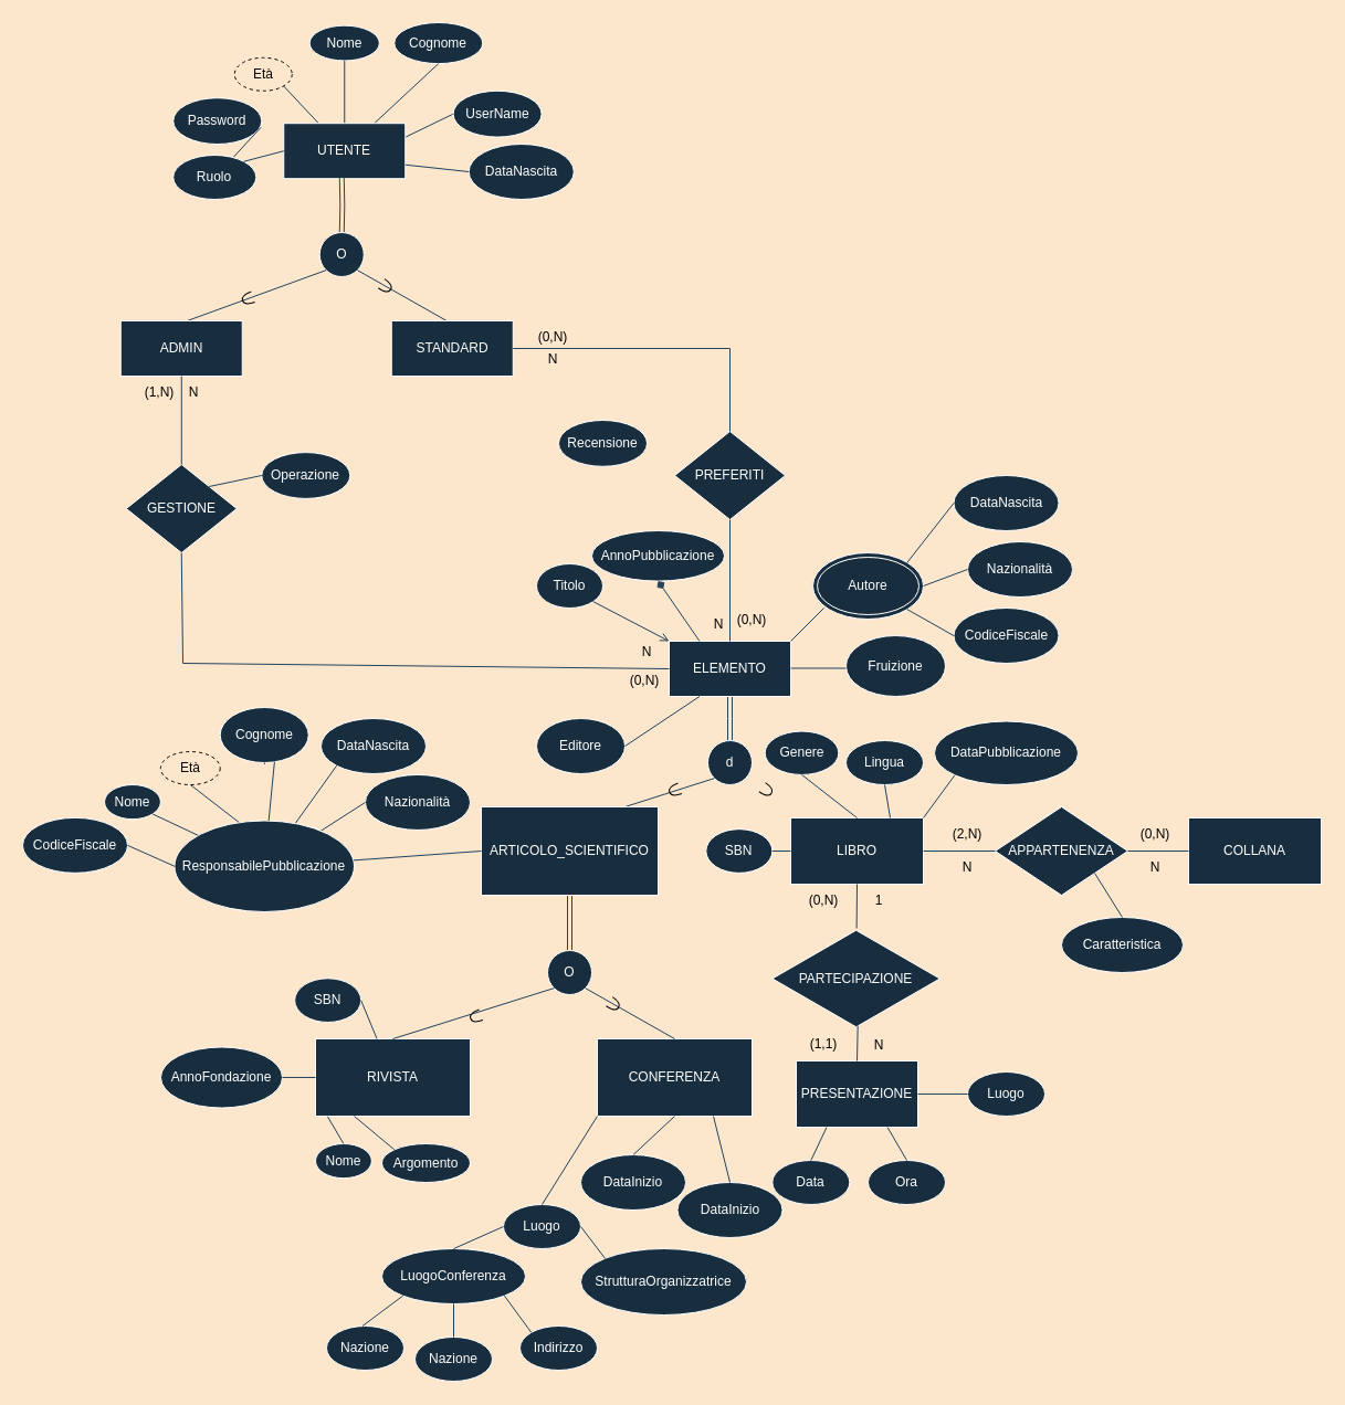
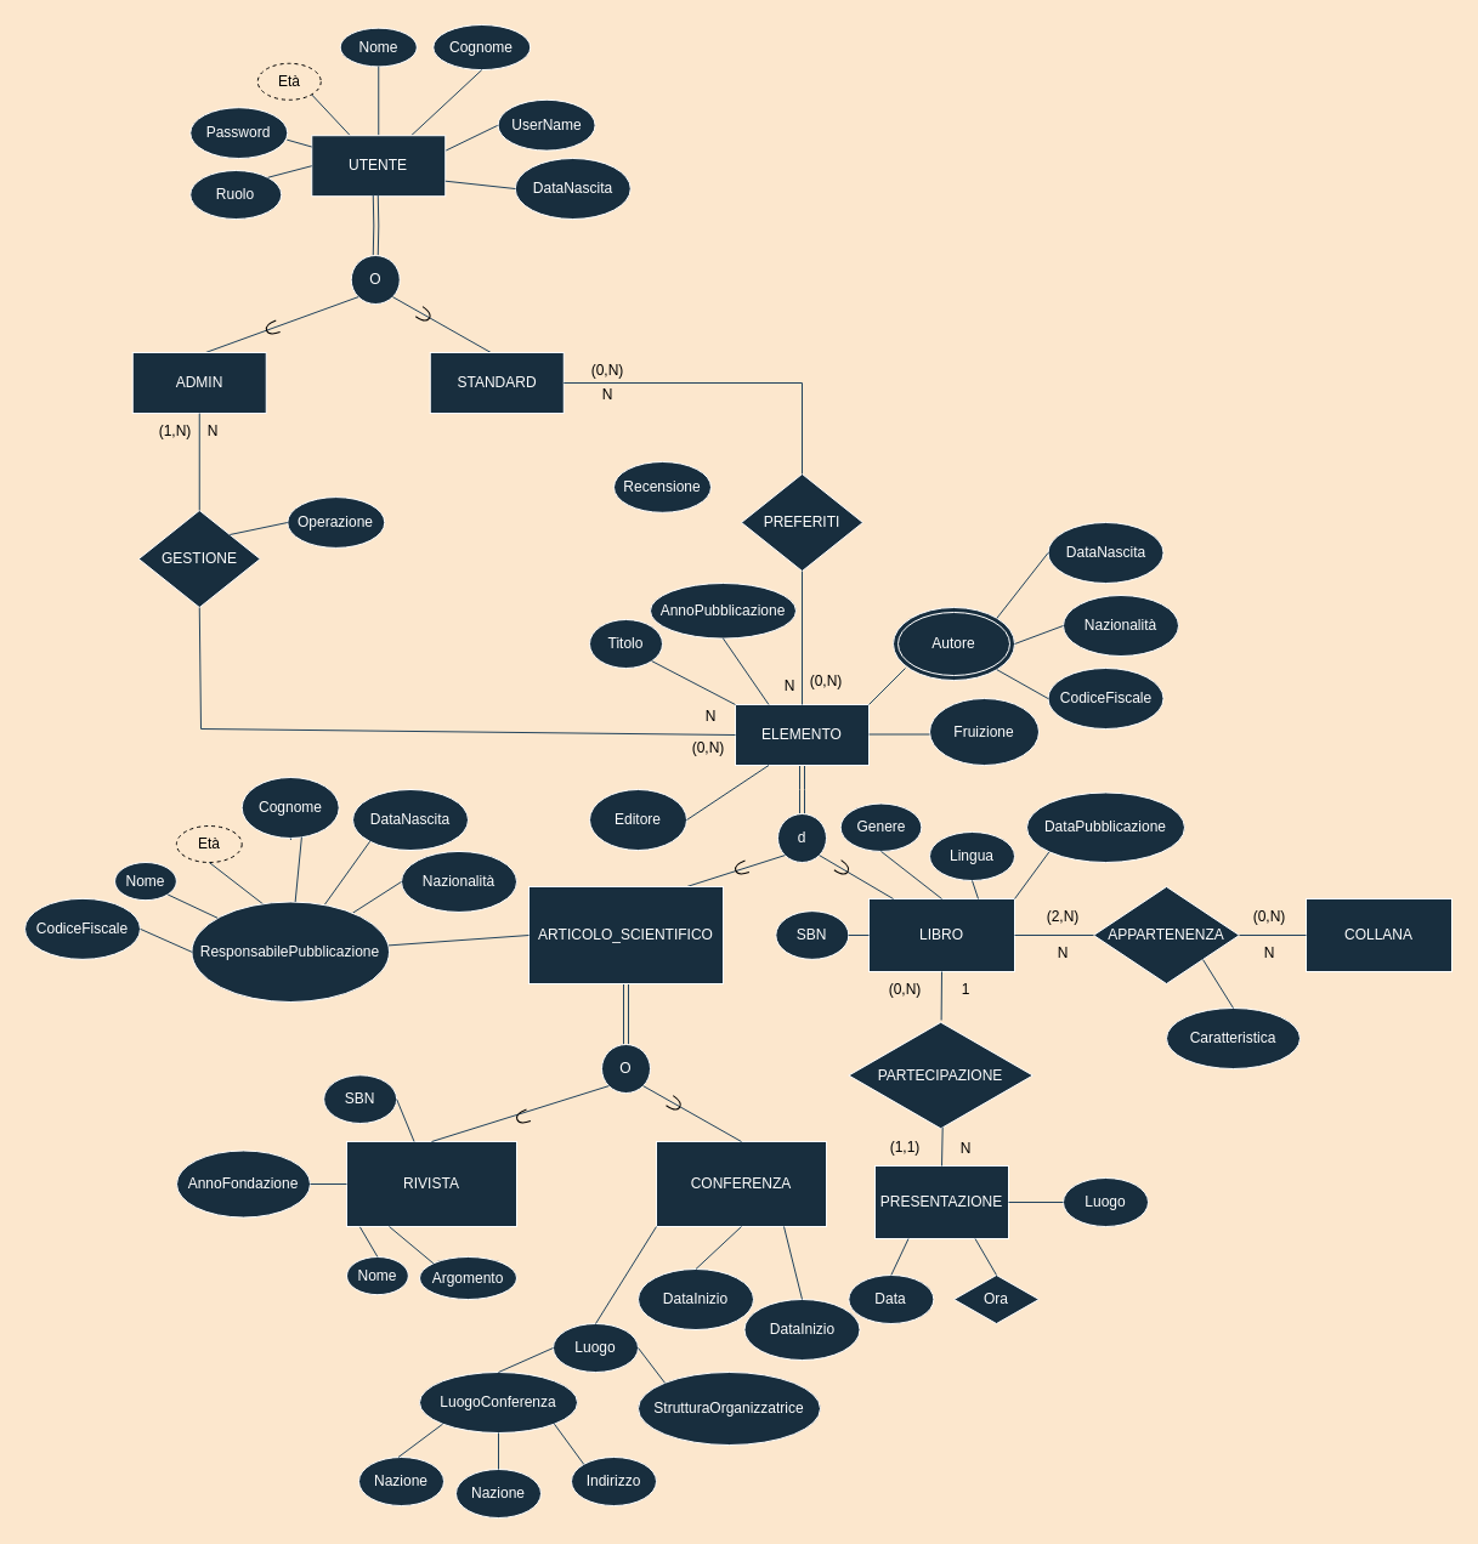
- <mxCell id="115" value="" style="endArrow=none;html=1;rounded=0;strokeColor=#23445D;fontColor=#000000;exitX=0.994;exitY=0.633;exitDx=0;exitDy=0;exitPerimeter=0;" edge="1" parent="1" source="113" target="121"><mxGeometry width="50" height="50" relative="1" as="geometry"><mxPoint x="337.91" y="91.21" as="sourcePoint" /><mxPoint x="387.91" y="41.21" as="targetPoint" /></mxGeometry></mxCell>
+ <mxCell id="115" value="" style="endArrow=none;html=1;rounded=0;strokeColor=#23445D;fontColor=#000000;exitX=0.994;exitY=0.633;exitDx=0;exitDy=0;exitPerimeter=0;" edge="1" parent="1" source="113" target="111"><mxGeometry width="50" height="50" relative="1" as="geometry"><mxPoint x="337.91" y="91.21" as="sourcePoint" /><mxPoint x="387.91" y="41.21" as="targetPoint" /></mxGeometry></mxCell>
- <mxCell id="9" value="" style="endArrow=diamond;html=1;rounded=0;entryX=0.5;entryY=1;entryDx=0;entryDy=0;labelBackgroundColor=#FCE7CD;strokeColor=#23445D;exitX=0.25;exitY=0;exitDx=0;exitDy=0;" parent="1" target="8" edge="1" source="3"><mxGeometry width="50" height="50" relative="1" as="geometry"><mxPoint x="655" y="580" as="sourcePoint" /><mxPoint x="705" y="530" as="targetPoint" /></mxGeometry></mxCell>
+ <mxCell id="9" value="" style="endArrow=none;html=1;rounded=0;entryX=0.5;entryY=1;entryDx=0;entryDy=0;labelBackgroundColor=#FCE7CD;strokeColor=#23445D;exitX=0.25;exitY=0;exitDx=0;exitDy=0;" parent="1" target="8" edge="1" source="3"><mxGeometry width="50" height="50" relative="1" as="geometry"><mxPoint x="655" y="580" as="sourcePoint" /><mxPoint x="705" y="530" as="targetPoint" /></mxGeometry></mxCell>
- <mxCell id="7" value="" style="endArrow=open;html=1;rounded=0;exitX=1;exitY=1;exitDx=0;exitDy=0;labelBackgroundColor=#FCE7CD;strokeColor=#23445D;entryX=0;entryY=0;entryDx=0;entryDy=0;" parent="1" source="6" target="3" edge="1"><mxGeometry width="50" height="50" relative="1" as="geometry"><mxPoint x="615" y="560" as="sourcePoint" /><mxPoint x="665" y="510" as="targetPoint" /></mxGeometry></mxCell>
+ <mxCell id="7" value="" style="endArrow=none;html=1;rounded=0;exitX=1;exitY=1;exitDx=0;exitDy=0;labelBackgroundColor=#FCE7CD;strokeColor=#23445D;entryX=0;entryY=0;entryDx=0;entryDy=0;" parent="1" source="6" target="3" edge="1"><mxGeometry width="50" height="50" relative="1" as="geometry"><mxPoint x="615" y="560" as="sourcePoint" /><mxPoint x="665" y="510" as="targetPoint" /></mxGeometry></mxCell>
- <mxCell id="55" value="Lingua" style="ellipse;whiteSpace=wrap;html=1;fillColor=#182E3E;strokeColor=#FFFFFF;fontColor=#FFFFFF;" vertex="1" parent="1"><mxGeometry x="765" y="670" width="70" height="40" as="geometry" /></mxCell>
+ <mxCell id="55" value="Lingua" style="ellipse;whiteSpace=wrap;html=1;fillColor=#182E3E;strokeColor=#FFFFFF;fontColor=#FFFFFF;" vertex="1" parent="1"><mxGeometry x="765" y="685" width="70" height="40" as="geometry" /></mxCell>
+ <mxCell id="34" value="" style="endArrow=none;html=1;rounded=0;entryX=1;entryY=1;entryDx=0;entryDy=0;exitX=0.167;exitY=0;exitDx=0;exitDy=0;startArrow=none;exitPerimeter=0;labelBackgroundColor=#FCE7CD;strokeColor=#23445D;" parent="1" source="5" target="33" edge="1"><mxGeometry width="50" height="50" relative="1" as="geometry"><mxPoint x="565" y="730" as="sourcePoint" /><mxPoint x="615" y="680" as="targetPoint" /></mxGeometry></mxCell>
- <mxCell id="61" value="Ora" style="ellipse;whiteSpace=wrap;html=1;fillColor=#182E3E;strokeColor=#FFFFFF;fontColor=#FFFFFF;" vertex="1" parent="1"><mxGeometry x="785" y="1050" width="70" height="40" as="geometry" /></mxCell>
+ <mxCell id="61" value="Ora" style="rhombus;whiteSpace=wrap;html=1;fillColor=#182E3E;strokeColor=#FFFFFF;fontColor=#FFFFFF;" vertex="1" parent="1"><mxGeometry x="785" y="1050" width="70" height="40" as="geometry" /></mxCell>
